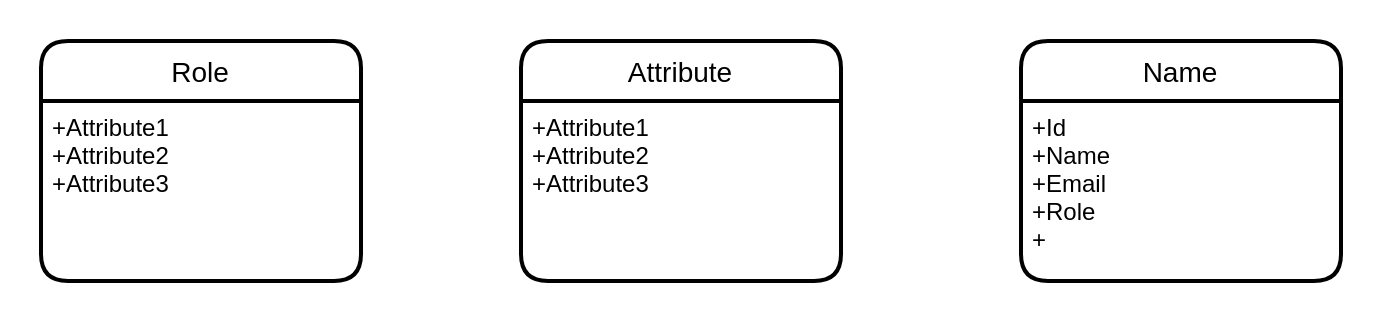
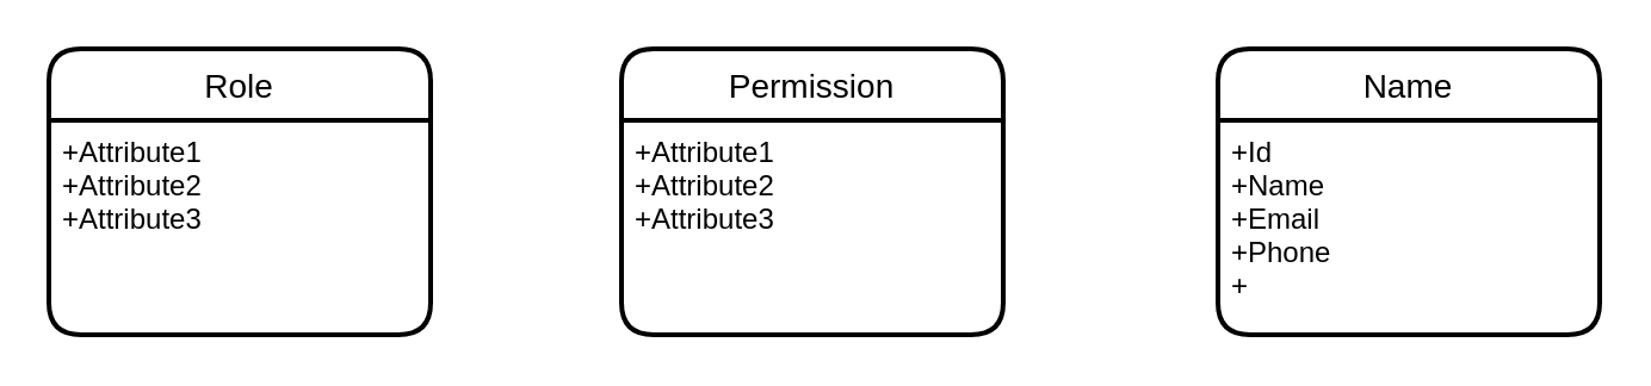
- <mxCell id="4" value="Attribute" style="swimlane;childLayout=stackLayout;horizontal=1;startSize=30;horizontalStack=0;rounded=1;fontSize=14;fontStyle=0;strokeWidth=2;resizeParent=0;resizeLast=1;shadow=0;dashed=0;align=center;" vertex="1" parent="1"><mxGeometry x="260" y="20" width="160" height="120" as="geometry" /></mxCell>
+ <mxCell id="4" value="Permission" style="swimlane;childLayout=stackLayout;horizontal=1;startSize=30;horizontalStack=0;rounded=1;fontSize=14;fontStyle=0;strokeWidth=2;resizeParent=0;resizeLast=1;shadow=0;dashed=0;align=center;" vertex="1" parent="1"><mxGeometry x="260" y="20" width="160" height="120" as="geometry" /></mxCell>
- <mxCell id="3" value="+Id&#10;+Name&#10;+Email&#10;+Role&#10;+" style="align=left;strokeColor=none;fillColor=none;spacingLeft=4;fontSize=12;verticalAlign=top;resizable=0;rotatable=0;part=1;" vertex="1" parent="2"><mxGeometry y="30" width="160" height="90" as="geometry" /></mxCell>
+ <mxCell id="3" value="+Id&#10;+Name&#10;+Email&#10;+Phone&#10;+" style="align=left;strokeColor=none;fillColor=none;spacingLeft=4;fontSize=12;verticalAlign=top;resizable=0;rotatable=0;part=1;" vertex="1" parent="2"><mxGeometry y="30" width="160" height="90" as="geometry" /></mxCell>
